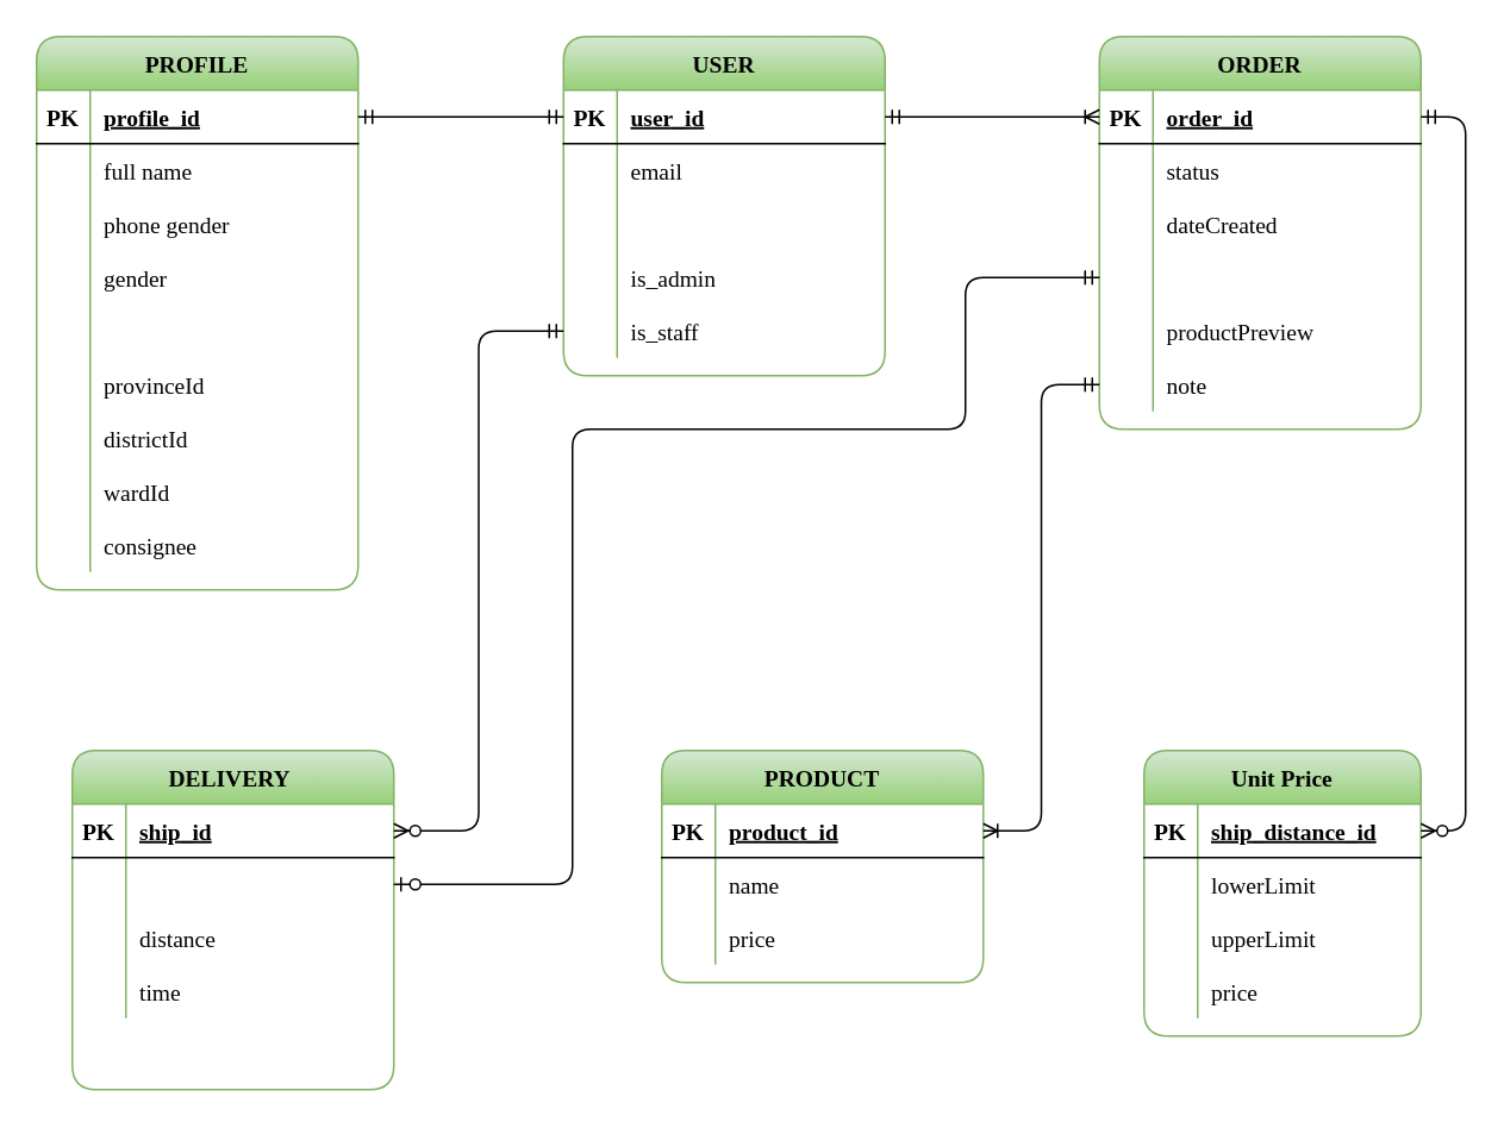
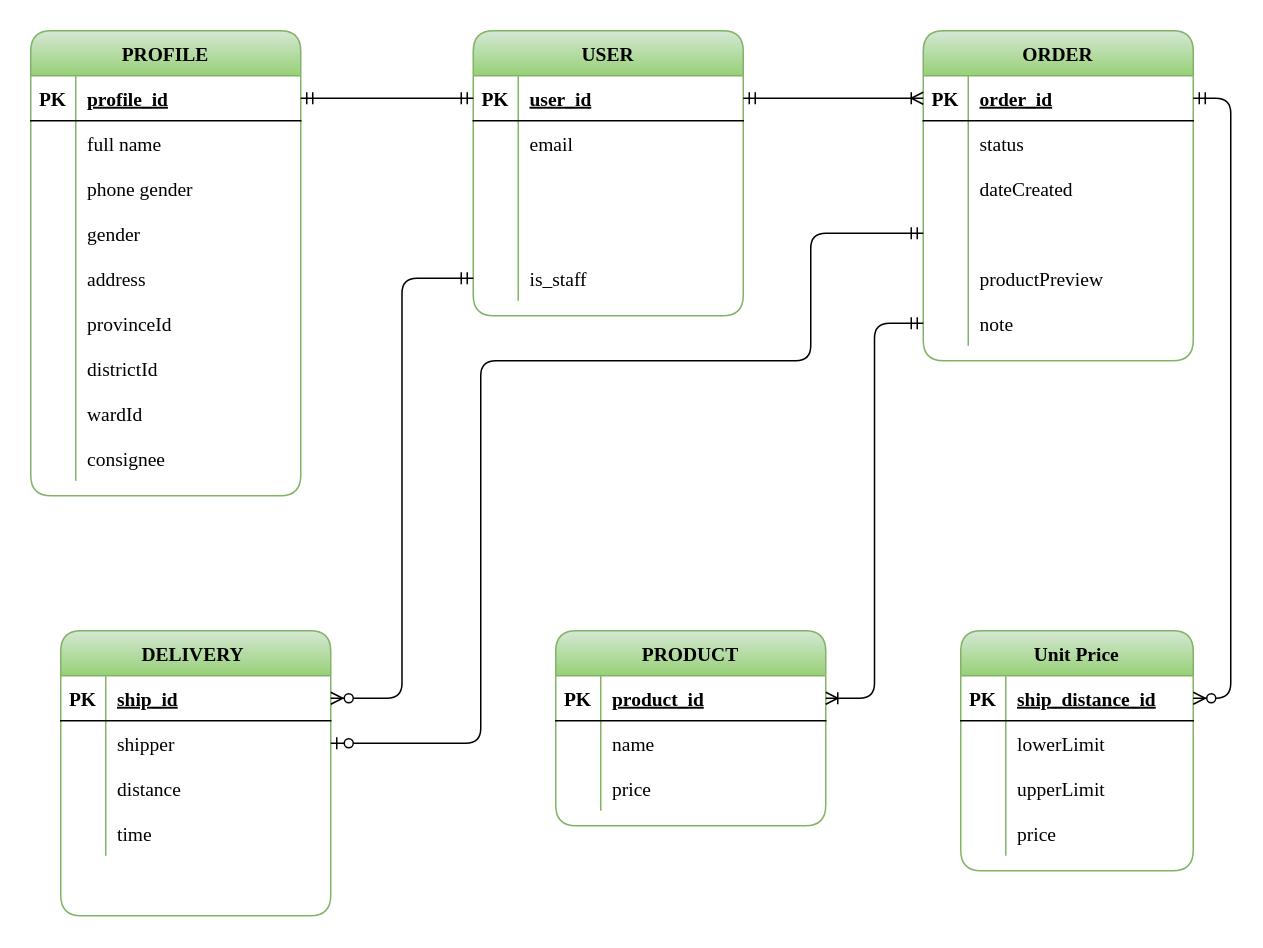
- <mxCell id="13" value="is_admin" style="shape=partialRectangle;connectable=0;fillColor=none;top=0;left=0;bottom=0;right=0;align=left;spacingLeft=6;overflow=hidden;fontColor=#000000;fontFamily=Tahoma;fontSize=13;" parent="11" vertex="1"><mxGeometry x="30" width="150" height="30" as="geometry" /></mxCell>
+ <mxCell id="32" value="address" style="shape=partialRectangle;connectable=0;fillColor=none;top=0;left=0;bottom=0;right=0;align=left;spacingLeft=6;overflow=hidden;fontColor=#000000;fontFamily=Tahoma;fontSize=13;" parent="30" vertex="1"><mxGeometry x="30" width="150" height="30" as="geometry" /></mxCell>
+ <mxCell id="92" value="shipper" style="shape=partialRectangle;connectable=0;fillColor=none;top=0;left=0;bottom=0;right=0;align=left;spacingLeft=6;overflow=hidden;fontColor=#000000;fontFamily=Tahoma;fontSize=13;" parent="90" vertex="1"><mxGeometry x="30" width="150" height="30" as="geometry" /></mxCell>
